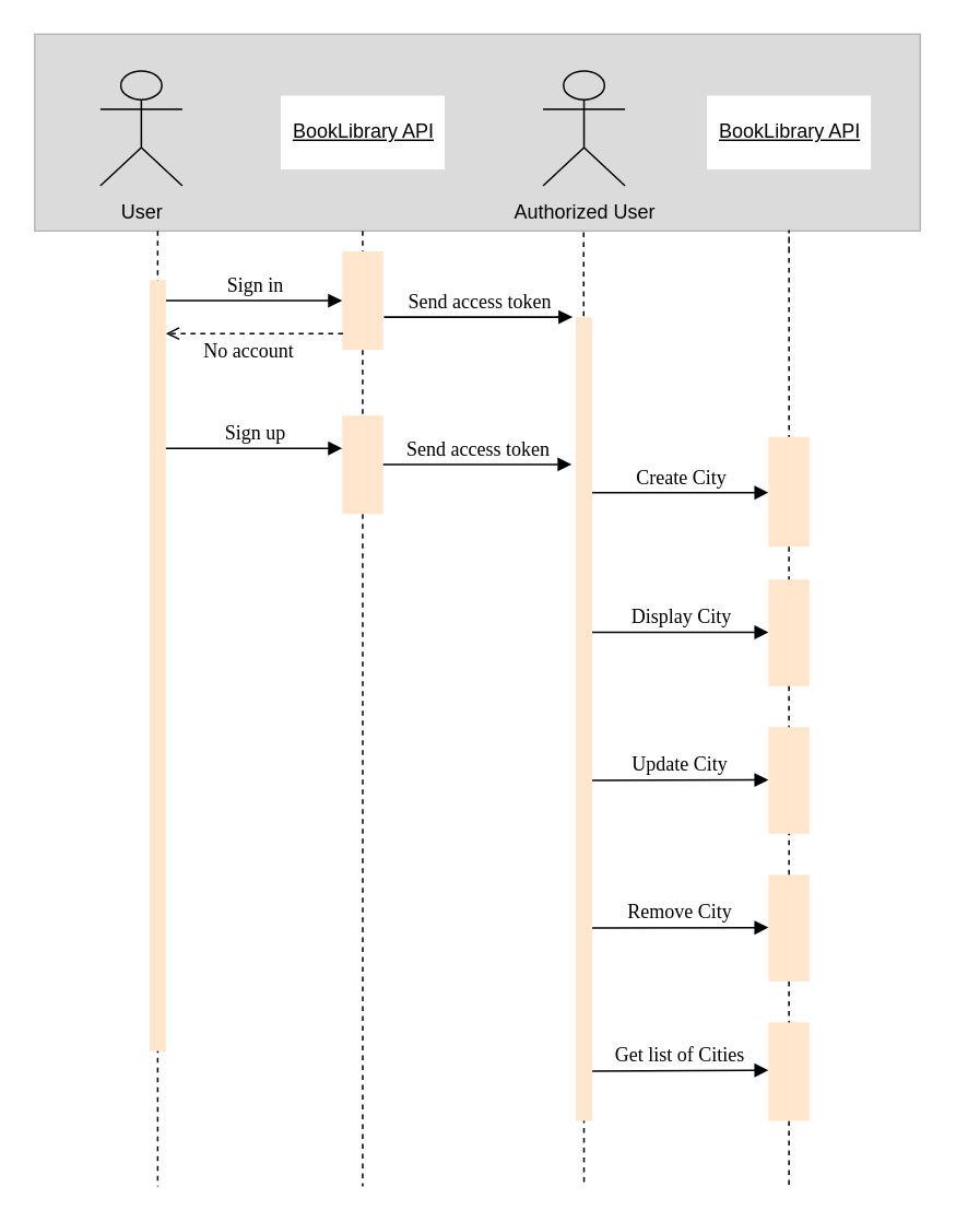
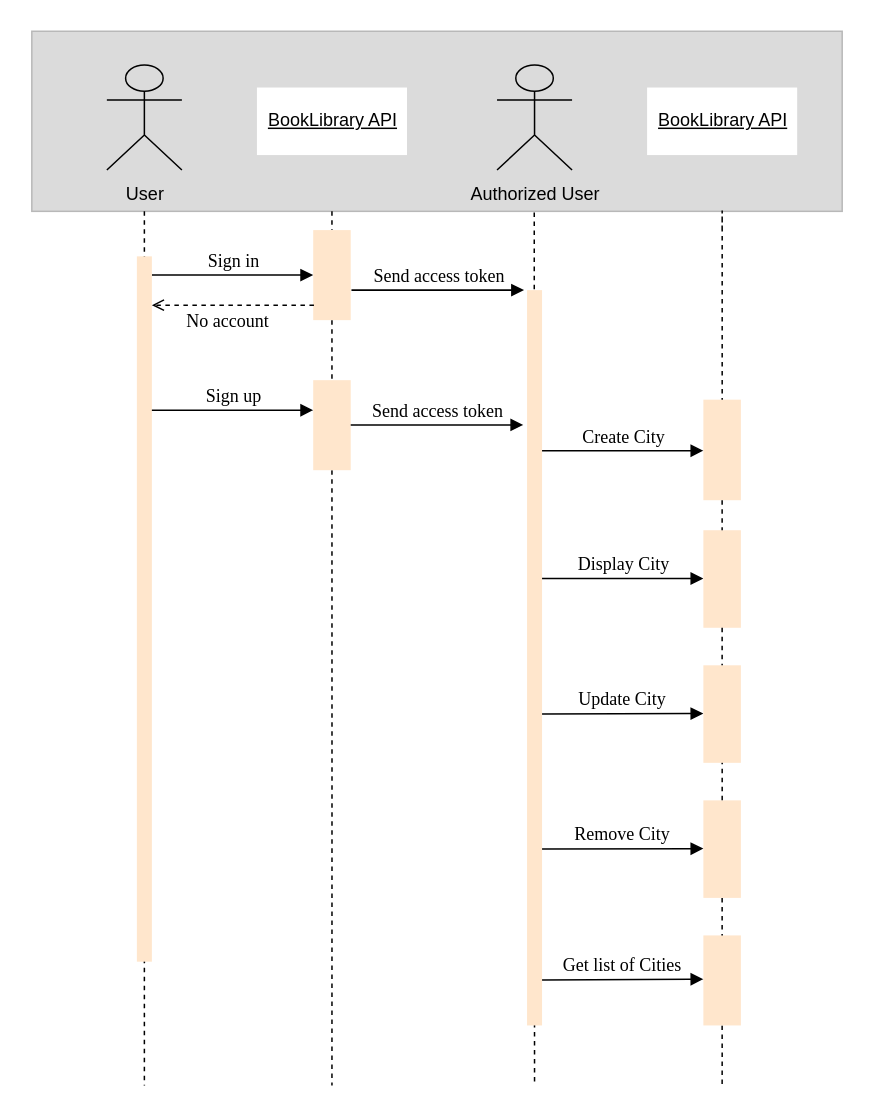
- <mxCell id="36" value="&lt;font style=&quot;font-size: 12px&quot;&gt;User&lt;/font&gt;" style="shape=umlActor;verticalLabelPosition=bottom;verticalAlign=top;html=1;outlineConnect=0;fontSize=14;fillColor=#DBDBDB;" vertex="1" parent="2"><mxGeometry x="40" y="22.5" width="50" height="70" as="geometry" /></mxCell>
+ <mxCell id="36" value="&lt;font style=&quot;font-size: 12px&quot;&gt;User&lt;/font&gt;" style="shape=umlActor;verticalLabelPosition=bottom;verticalAlign=top;html=1;outlineConnect=0;fontSize=14;fillColor=#DBDBDB;" vertex="1" parent="2"><mxGeometry x="50" y="22.5" width="50" height="70" as="geometry" /></mxCell>
